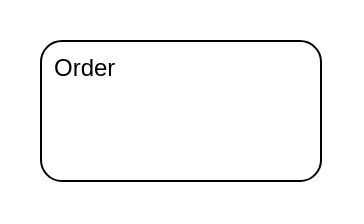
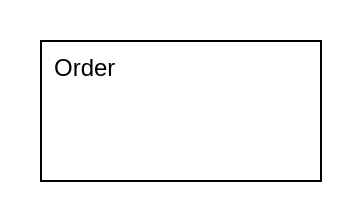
- <mxCell id="2" value="Order" style="rounded=1;whiteSpace=wrap;html=1;verticalAlign=top;align=left;spacingTop=0;spacingLeft=5;" vertex="1" parent="1"><mxGeometry x="20" y="20" width="140" height="70" as="geometry" /></mxCell>
+ <mxCell id="2" value="Order" style="whiteSpace=wrap;html=1;verticalAlign=top;align=left;spacingTop=0;spacingLeft=5;rounded=0;" vertex="1" parent="1"><mxGeometry x="20" y="20" width="140" height="70" as="geometry" /></mxCell>
